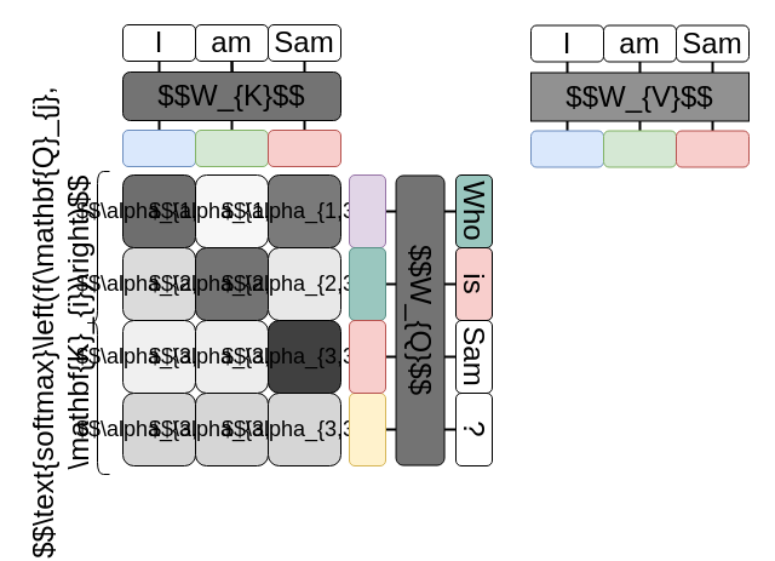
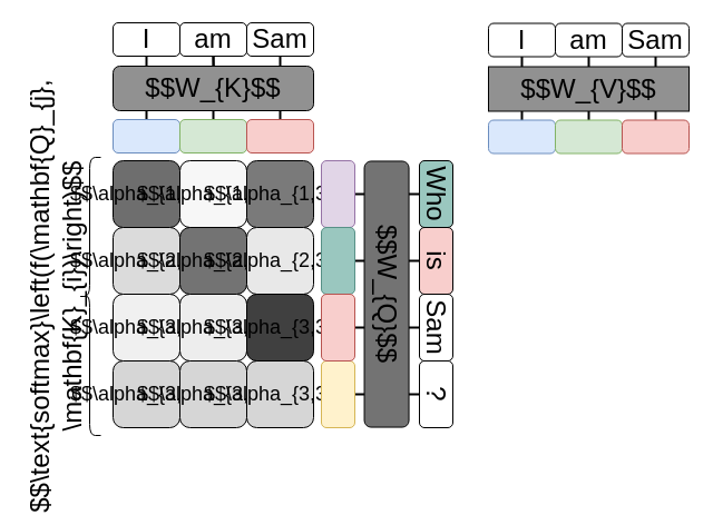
- <mxCell id="11" value="$$W_{K}$$" style="rounded=1;whiteSpace=wrap;html=1;strokeWidth=1;fontSize=24;fontColor=#000000;fillColor=#737373;" vertex="1" parent="1"><mxGeometry x="101" y="59" width="180" height="40" as="geometry" /></mxCell>
+ <mxCell id="11" value="$$W_{K}$$" style="rounded=1;whiteSpace=wrap;html=1;strokeWidth=1;fontSize=24;fontColor=#000000;fillColor=#919191;" vertex="1" parent="1"><mxGeometry x="101" y="59" width="180" height="40" as="geometry" /></mxCell>
